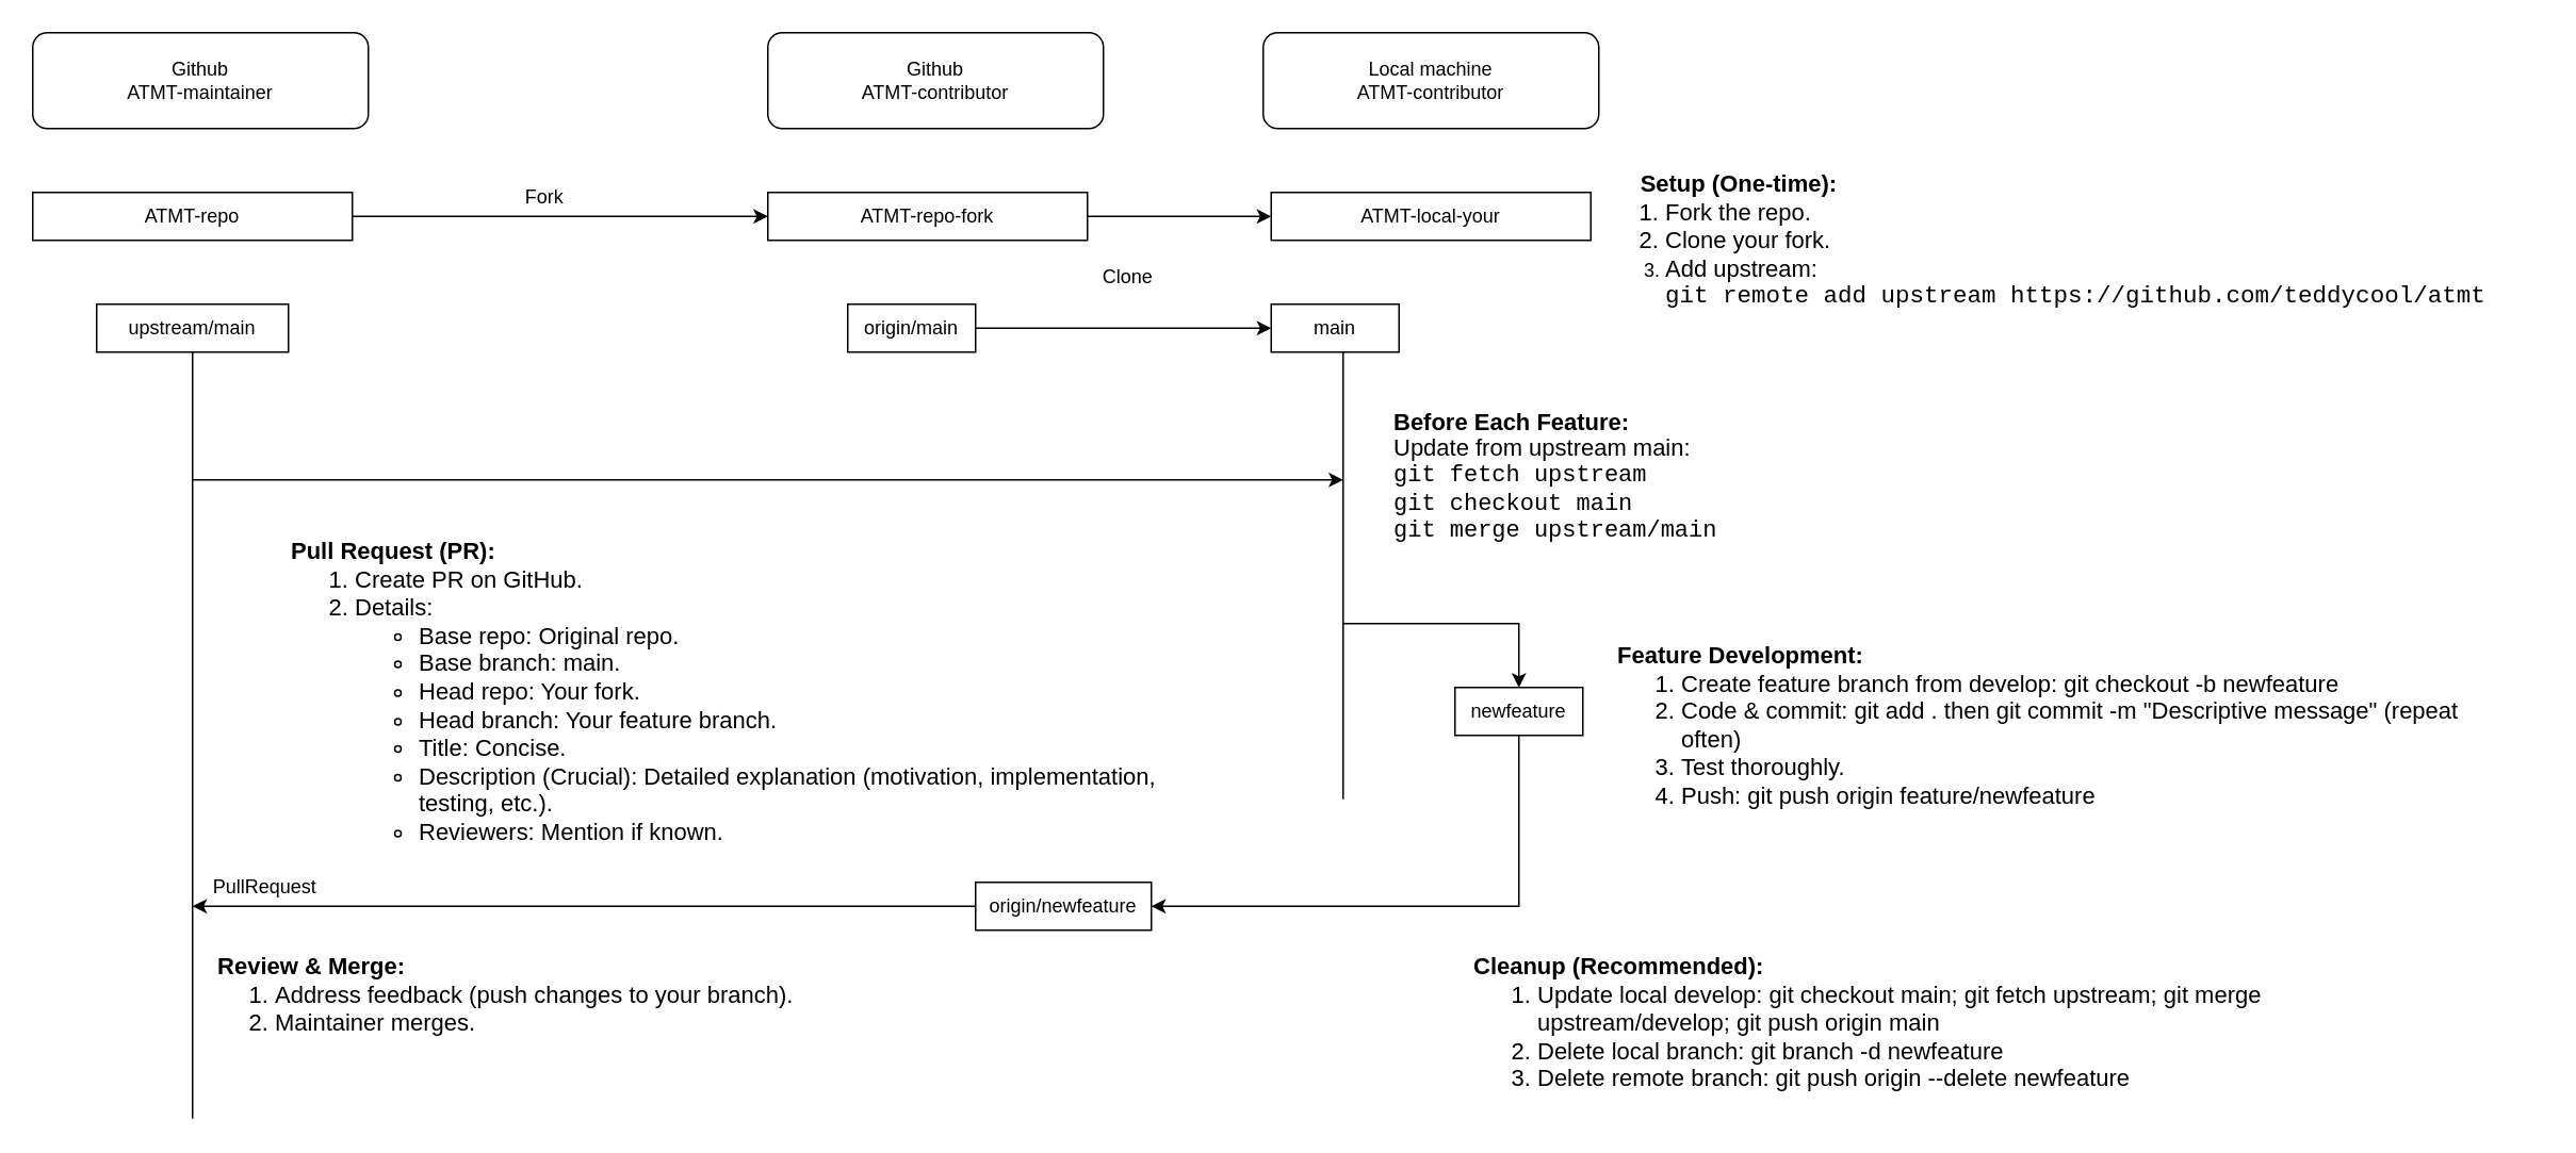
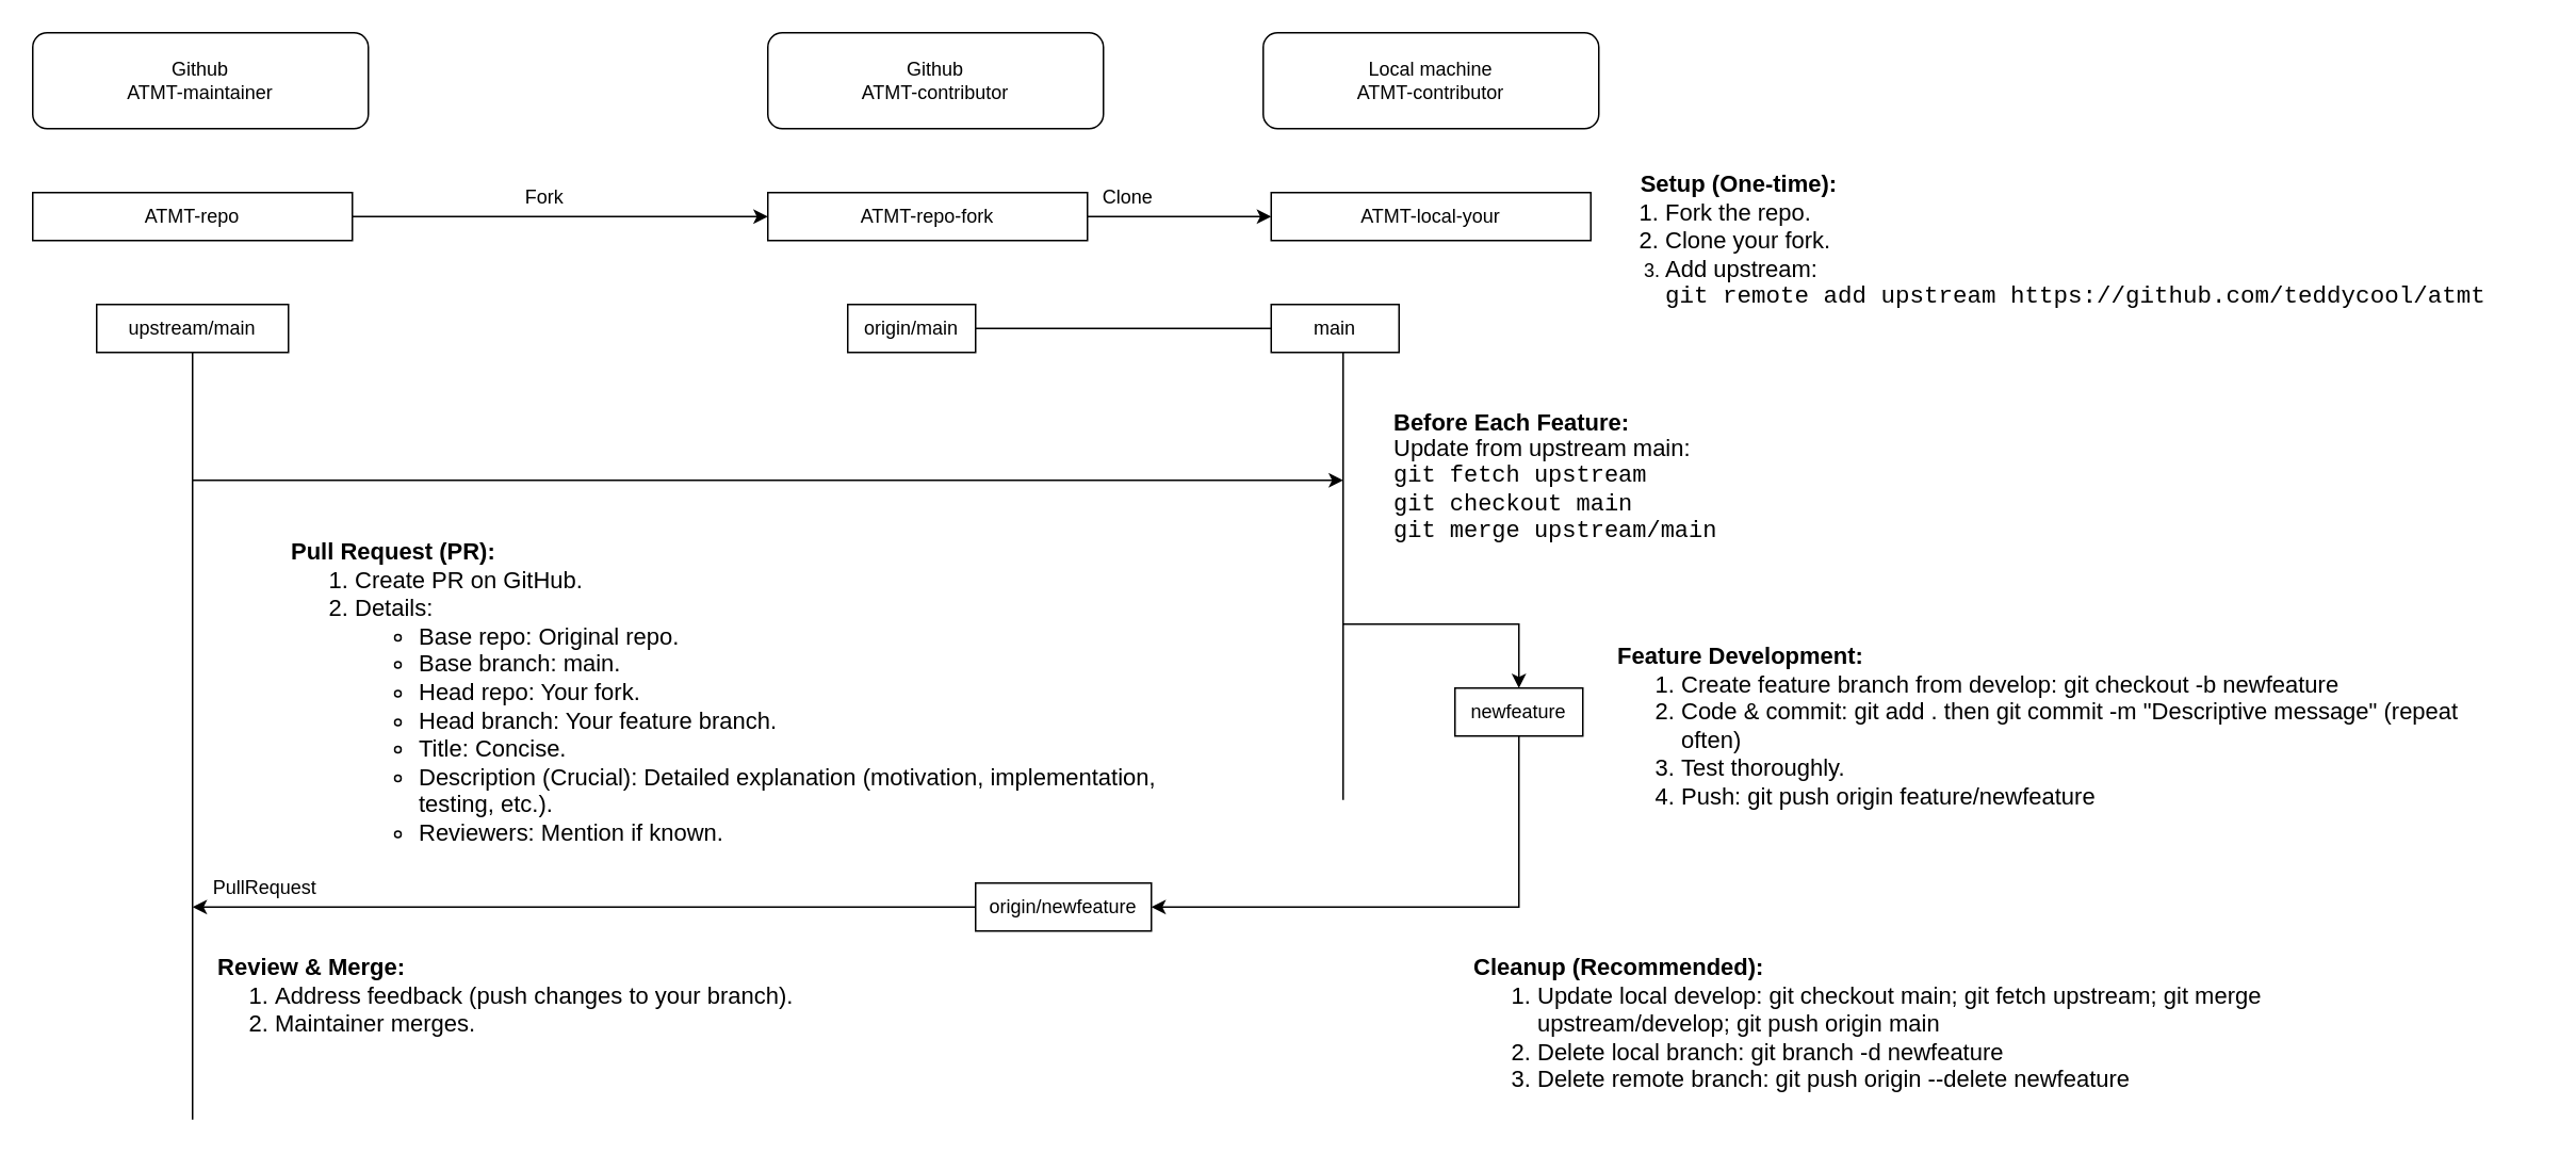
- <mxCell id="16" value="Clone" style="text;html=1;align=center;verticalAlign=middle;resizable=0;points=[];autosize=1;strokeColor=none;fillColor=none;" vertex="1" parent="1"><mxGeometry x="680" y="158" width="50" height="30" as="geometry" /></mxCell>
+ <mxCell id="16" value="Clone" style="text;html=1;align=center;verticalAlign=middle;resizable=0;points=[];autosize=1;strokeColor=none;fillColor=none;" vertex="1" parent="1"><mxGeometry x="680" y="108" width="50" height="30" as="geometry" /></mxCell>
- <mxCell id="27" style="edgeStyle=orthogonalEdgeStyle;rounded=0;orthogonalLoop=1;jettySize=auto;html=1;entryX=0;entryY=0.5;entryDx=0;entryDy=0;" edge="1" parent="1" source="28" target="11"><mxGeometry relative="1" as="geometry" /></mxCell>
+ <mxCell id="27" style="edgeStyle=orthogonalEdgeStyle;rounded=0;orthogonalLoop=1;jettySize=auto;html=1;entryX=0;entryY=0.5;entryDx=0;entryDy=0;endArrow=none;" edge="1" parent="1" source="28" target="11"><mxGeometry relative="1" as="geometry" /></mxCell>
